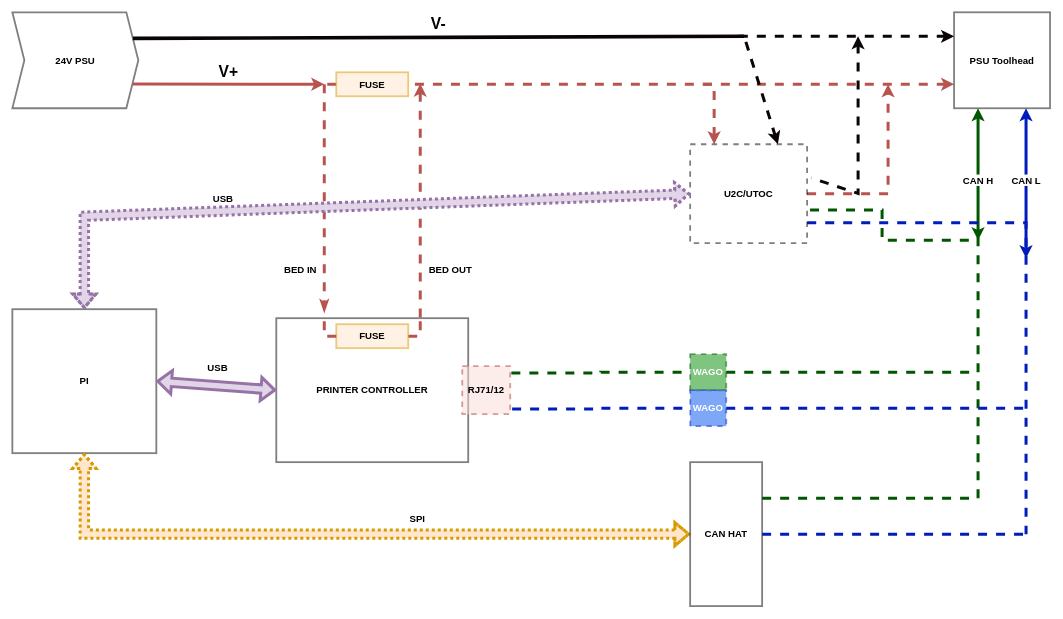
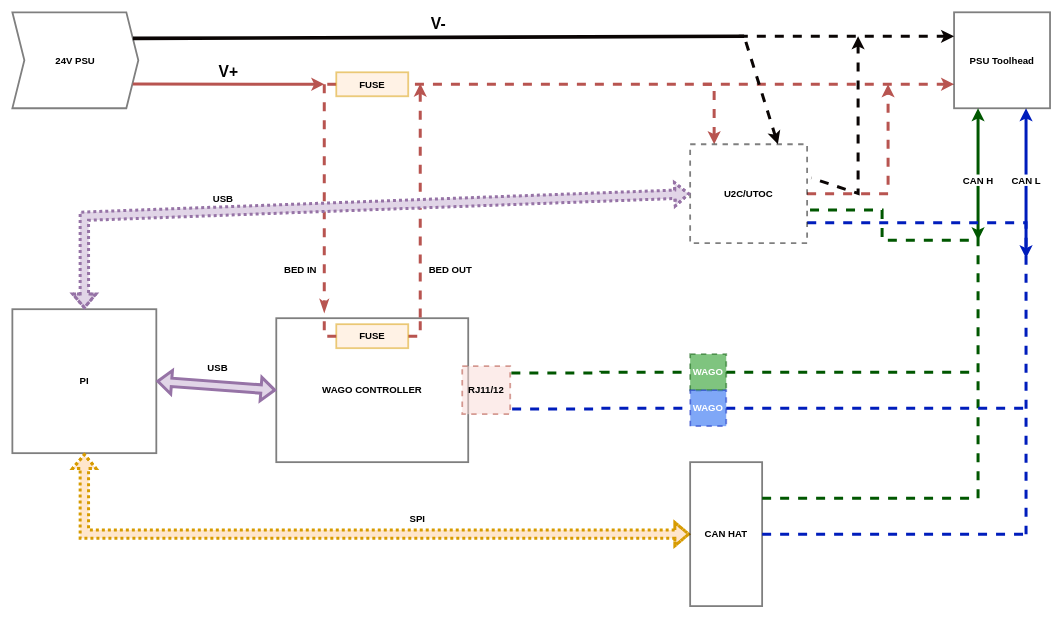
- <mxCell id="9" value="PRINTER CONTROLLER" style="rounded=0;whiteSpace=wrap;html=1;glass=0;labelBorderColor=none;sketch=0;fontSize=16;fontColor=none;strokeColor=default;strokeWidth=3;fillColor=none;opacity=50;fontStyle=1" vertex="1" parent="1"><mxGeometry x="460" y="530" width="320" height="240" as="geometry" /></mxCell>
+ <mxCell id="9" value="WAGO CONTROLLER" style="rounded=0;whiteSpace=wrap;html=1;glass=0;labelBorderColor=none;sketch=0;fontSize=16;fontColor=none;strokeColor=default;strokeWidth=3;fillColor=none;opacity=50;fontStyle=1" vertex="1" parent="1"><mxGeometry x="460" y="530" width="320" height="240" as="geometry" /></mxCell>
- <mxCell id="37" value="RJ71/12" style="whiteSpace=wrap;html=1;aspect=fixed;rounded=0;glass=0;dashed=1;labelBorderColor=none;sketch=0;fontSize=16;strokeColor=#ae4132;strokeWidth=3;fillColor=#fad9d5;opacity=50;fontStyle=1" vertex="1" parent="1"><mxGeometry x="770" y="610" width="80" height="80" as="geometry" /></mxCell>
+ <mxCell id="37" value="RJ11/12" style="whiteSpace=wrap;html=1;aspect=fixed;rounded=0;glass=0;dashed=1;labelBorderColor=none;sketch=0;fontSize=16;strokeColor=#ae4132;strokeWidth=3;fillColor=#fad9d5;opacity=50;fontStyle=1" vertex="1" parent="1"><mxGeometry x="770" y="610" width="80" height="80" as="geometry" /></mxCell>
